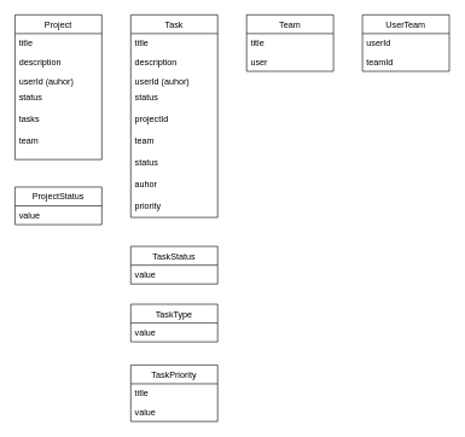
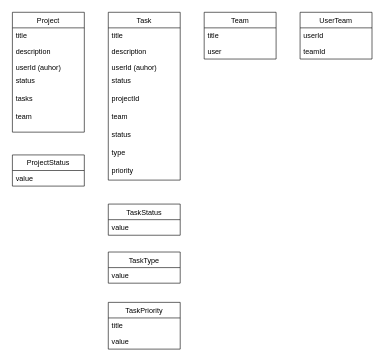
- <mxCell id="17" value="auhor" style="text;strokeColor=none;fillColor=none;align=left;verticalAlign=top;spacingLeft=4;spacingRight=4;overflow=hidden;rotatable=0;points=[[0,0.5],[1,0.5]];portConstraint=eastwest;" vertex="1" parent="9"><mxGeometry y="220" width="120" height="30" as="geometry" /></mxCell>
+ <mxCell id="17" value="type" style="text;strokeColor=none;fillColor=none;align=left;verticalAlign=top;spacingLeft=4;spacingRight=4;overflow=hidden;rotatable=0;points=[[0,0.5],[1,0.5]];portConstraint=eastwest;" vertex="1" parent="9"><mxGeometry y="220" width="120" height="30" as="geometry" /></mxCell>
